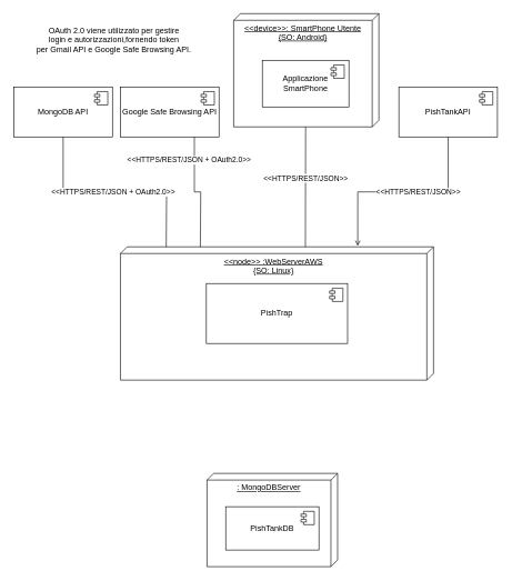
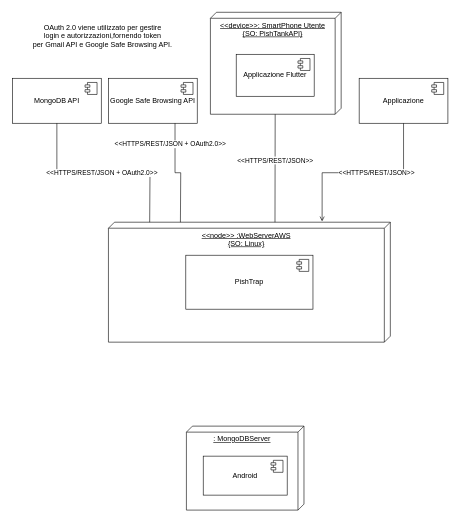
- <mxCell id="2" value="&amp;lt;&amp;lt;device&amp;gt;&amp;gt;: SmartPhone Utente&lt;br&gt;{SO: Android}" style="verticalAlign=top;align=center;spacingTop=8;spacingLeft=2;spacingRight=12;shape=cube;size=10;direction=south;fontStyle=4;html=1;whiteSpace=wrap;" parent="1" vertex="1"><mxGeometry x="350" y="20" width="218" height="170" as="geometry" /></mxCell>
+ <mxCell id="2" value="&amp;lt;&amp;lt;device&amp;gt;&amp;gt;: SmartPhone Utente&lt;br&gt;{SO: PishTankAPI}" style="verticalAlign=top;align=center;spacingTop=8;spacingLeft=2;spacingRight=12;shape=cube;size=10;direction=south;fontStyle=4;html=1;whiteSpace=wrap;" parent="1" vertex="1"><mxGeometry x="350" y="20" width="218" height="170" as="geometry" /></mxCell>
- <mxCell id="3" value="Applicazione SmartPhone" style="html=1;dropTarget=0;whiteSpace=wrap;" parent="1" vertex="1"><mxGeometry x="393" y="90" width="130" height="70" as="geometry" /></mxCell>
+ <mxCell id="3" value="Applicazione Flutter" style="html=1;dropTarget=0;whiteSpace=wrap;" parent="1" vertex="1"><mxGeometry x="393" y="90" width="130" height="70" as="geometry" /></mxCell>
- <mxCell id="15" value="PishTankAPI" style="html=1;dropTarget=0;whiteSpace=wrap;" parent="1" vertex="1"><mxGeometry x="598" y="130" width="148" height="75" as="geometry" /></mxCell>
+ <mxCell id="15" value="Applicazione" style="html=1;dropTarget=0;whiteSpace=wrap;" parent="1" vertex="1"><mxGeometry x="598" y="130" width="148" height="75" as="geometry" /></mxCell>
- <mxCell id="19" value="PishTankDB" style="html=1;dropTarget=0;whiteSpace=wrap;" parent="1" vertex="1"><mxGeometry x="338" y="760" width="140" height="65" as="geometry" /></mxCell>
+ <mxCell id="19" value="Android" style="html=1;dropTarget=0;whiteSpace=wrap;" parent="1" vertex="1"><mxGeometry x="338" y="760" width="140" height="65" as="geometry" /></mxCell>
